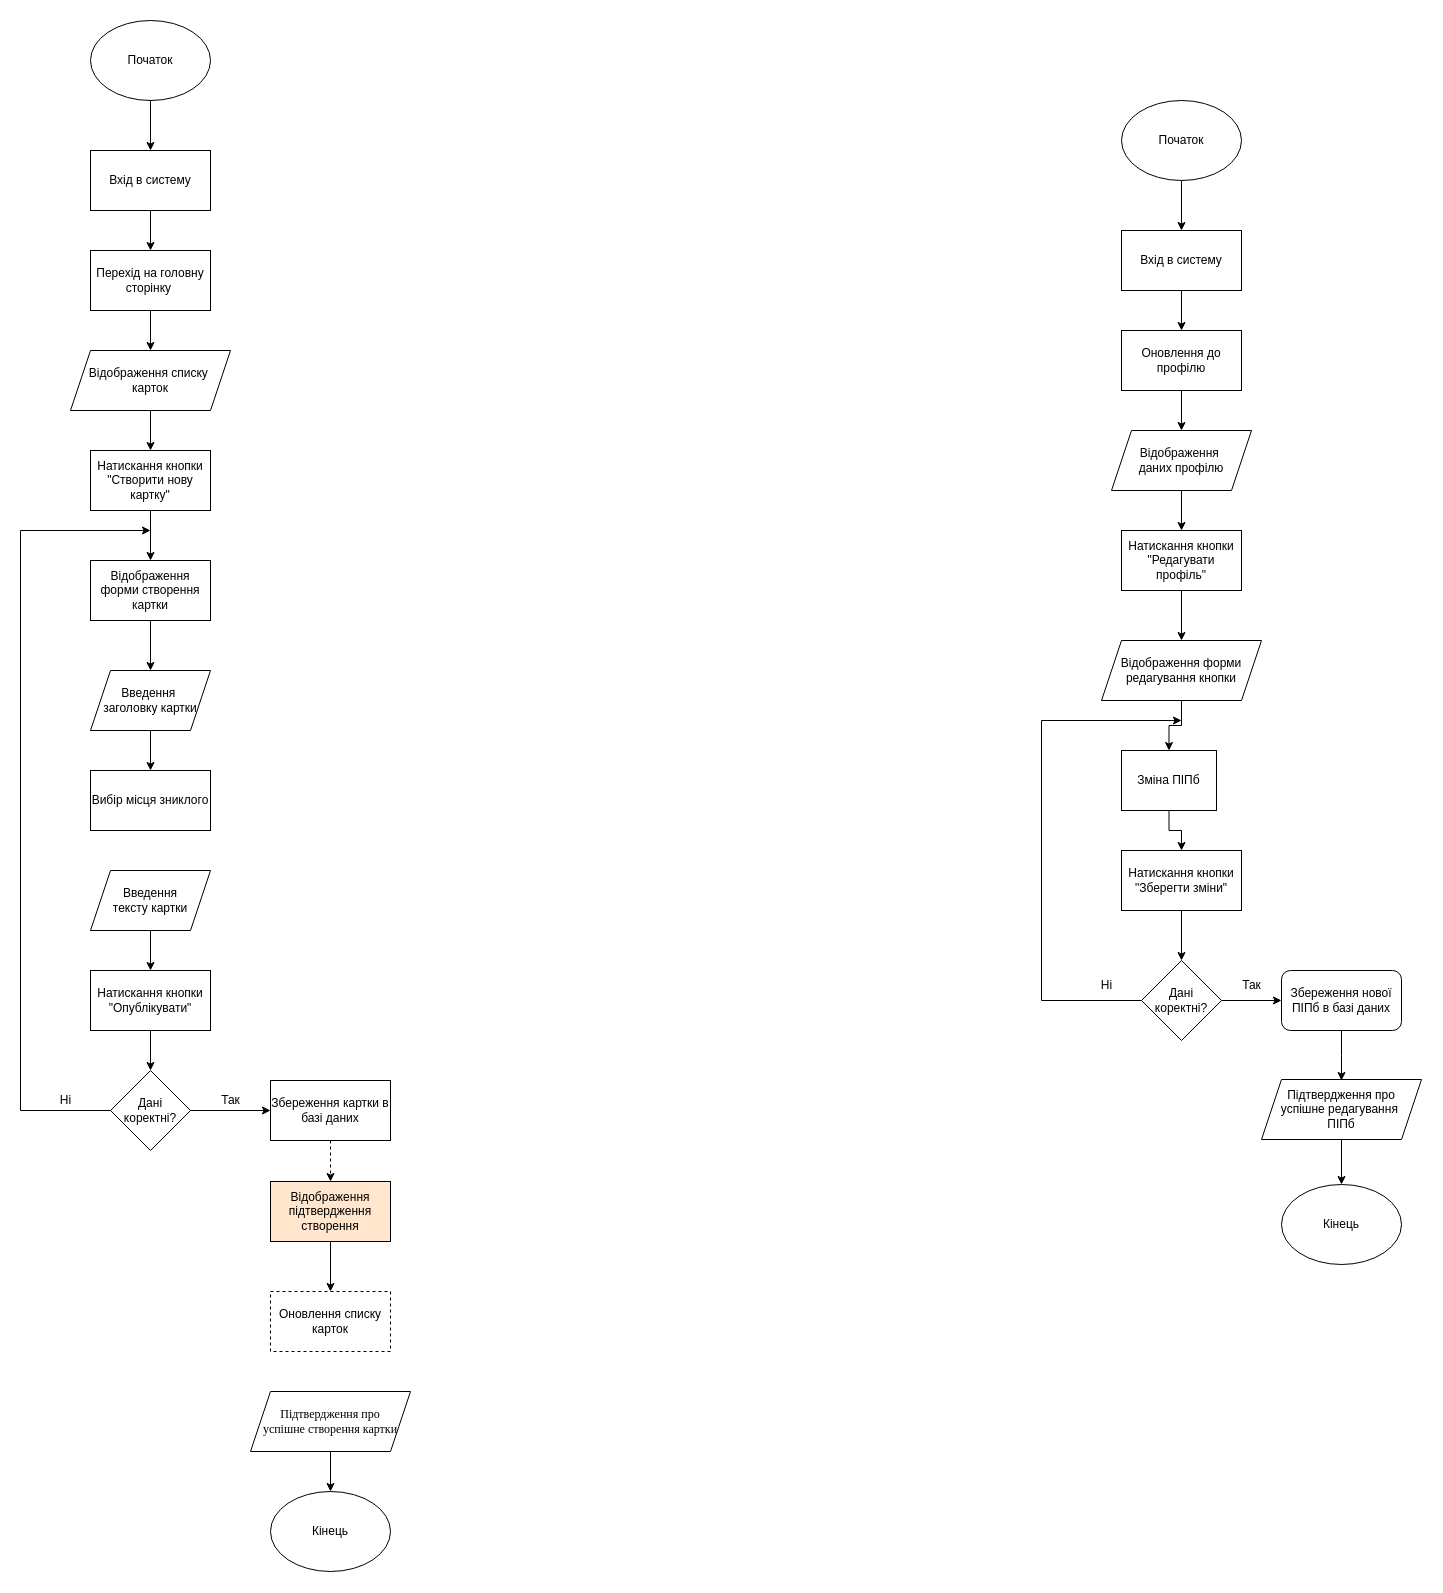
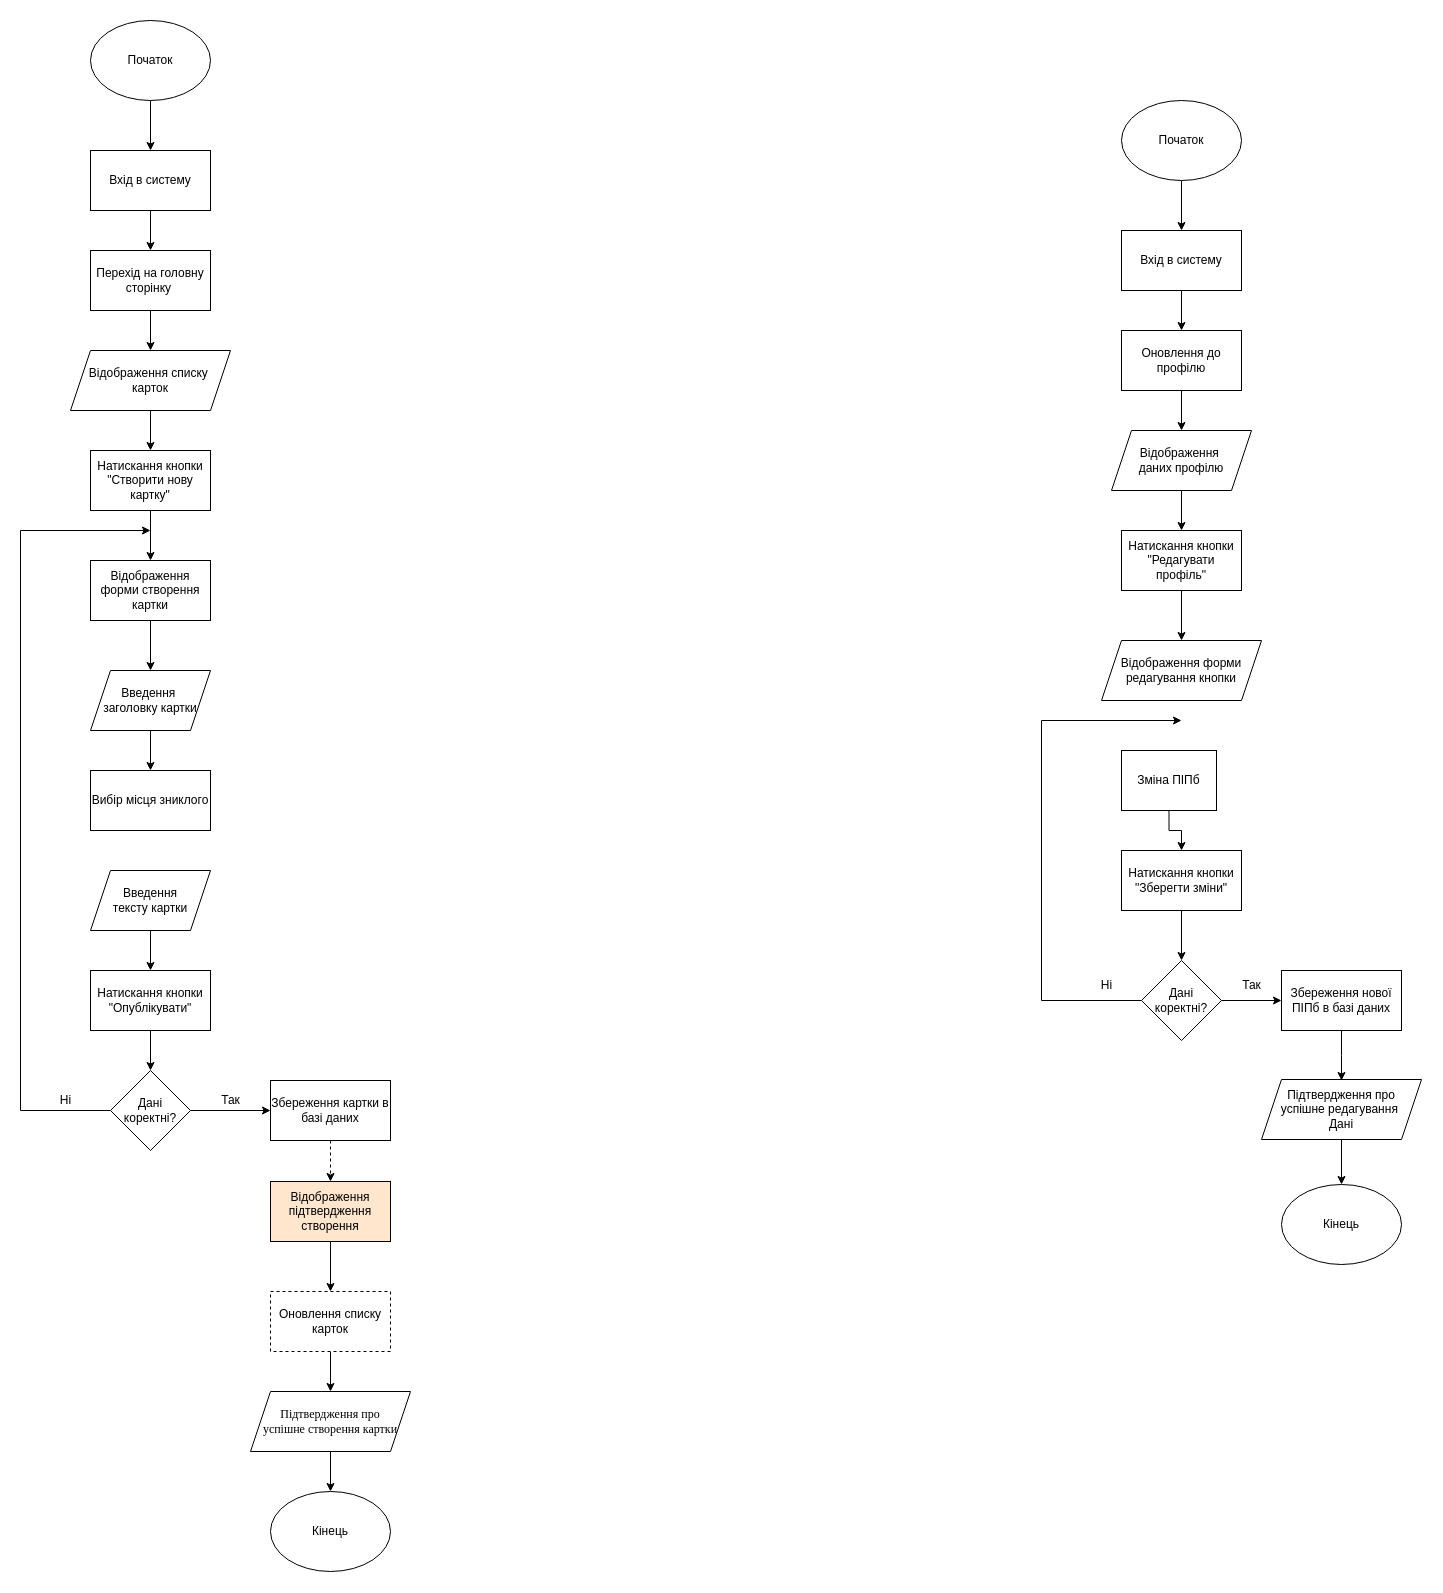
- <mxCell id="45" value="" style="edgeStyle=orthogonalEdgeStyle;rounded=0;orthogonalLoop=1;jettySize=auto;html=1;" parent="1" source="46" target="48" edge="1"><mxGeometry relative="1" as="geometry" /></mxCell>
- <mxCell id="56" value="Збереження нової ПІПб&amp;nbsp;в базі даних" style="whiteSpace=wrap;html=1;rounded=1;" parent="1" vertex="1"><mxGeometry x="1281" y="970" width="120" height="60" as="geometry" /></mxCell>
+ <mxCell id="56" value="Збереження нової ПІПб&amp;nbsp;в базі даних" style="whiteSpace=wrap;html=1;" parent="1" vertex="1"><mxGeometry x="1281" y="970" width="120" height="60" as="geometry" /></mxCell>
- <mxCell id="59" value="Підтвердження про успішне&amp;nbsp;редагування&amp;nbsp;&lt;div&gt;ПІПб&lt;/div&gt;" style="shape=parallelogram;perimeter=parallelogramPerimeter;whiteSpace=wrap;html=1;fixedSize=1;" parent="1" vertex="1"><mxGeometry x="1261" y="1079" width="160" height="60" as="geometry" /></mxCell>
+ <mxCell id="59" value="Підтвердження про успішне&amp;nbsp;редагування&amp;nbsp;&lt;div&gt;Дані&lt;/div&gt;" style="shape=parallelogram;perimeter=parallelogramPerimeter;whiteSpace=wrap;html=1;fixedSize=1;" parent="1" vertex="1"><mxGeometry x="1261" y="1079" width="160" height="60" as="geometry" /></mxCell>
+ <mxCell id="29" value="" style="edgeStyle=orthogonalEdgeStyle;rounded=0;orthogonalLoop=1;jettySize=auto;html=1;" parent="1" source="30" target="32" edge="1"><mxGeometry relative="1" as="geometry" /></mxCell>
